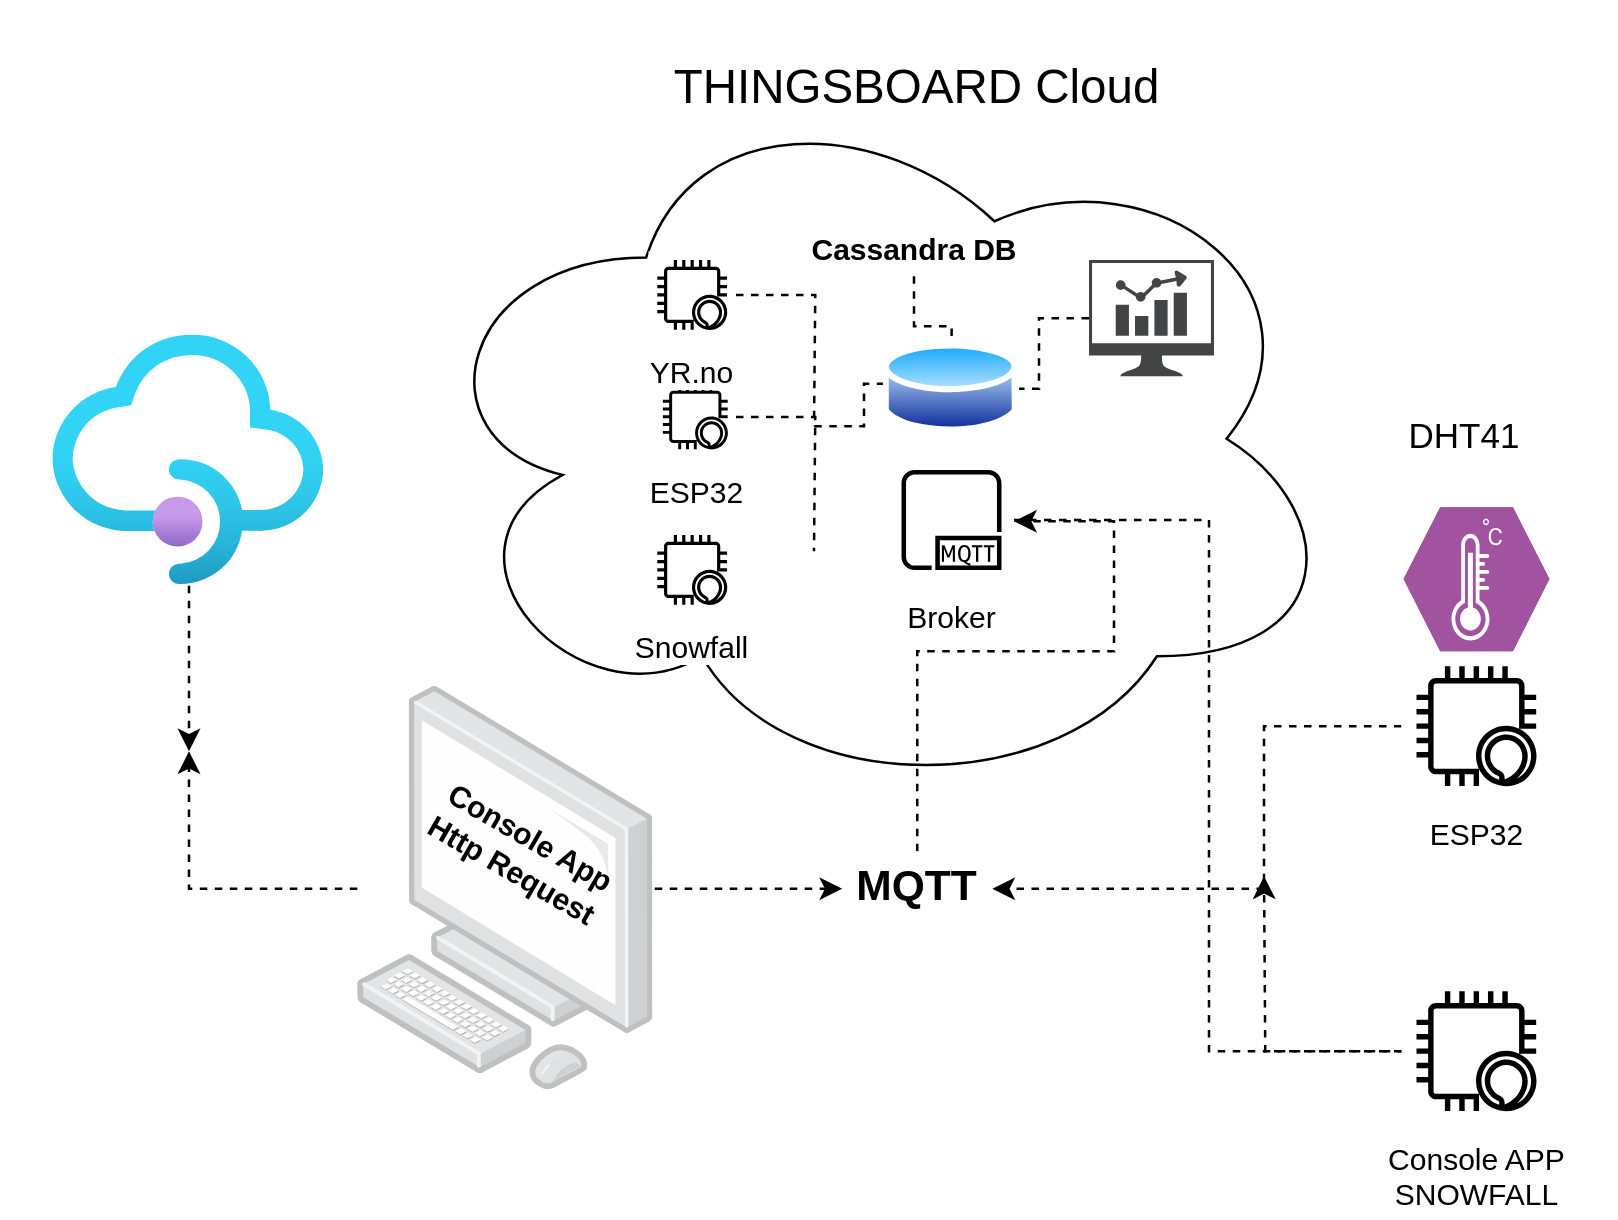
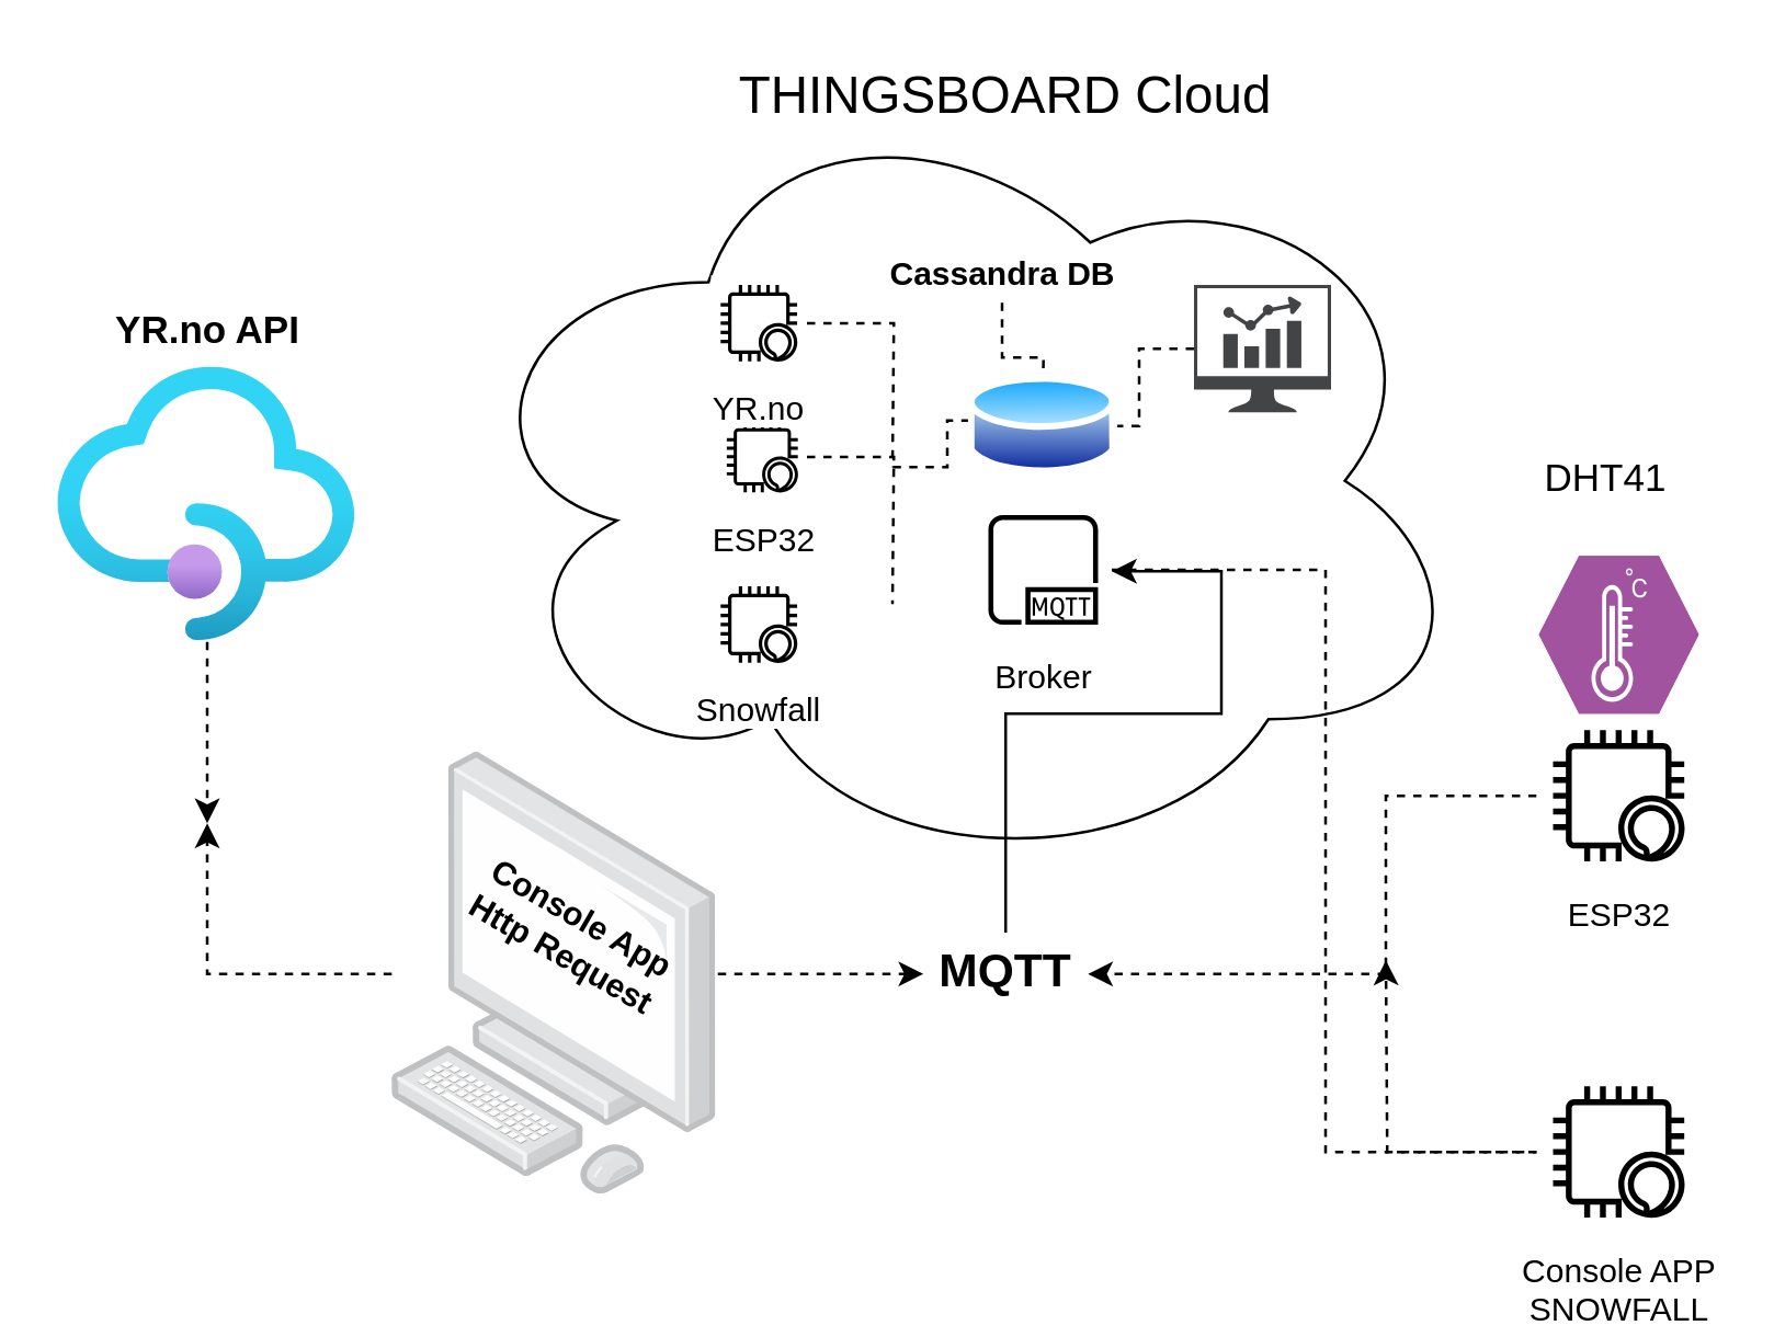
+ <mxCell id="20" value="&lt;b&gt;&lt;font style=&quot;font-size: 14px&quot;&gt;YR.no API&lt;/font&gt;&lt;/b&gt;" style="text;html=1;align=center;verticalAlign=middle;resizable=0;points=[];autosize=1;strokeColor=none;fillColor=none;" parent="18" vertex="1"><mxGeometry x="14.16" width="80" height="20" as="geometry" /></mxCell>
- <mxCell id="15" value="" style="edgeStyle=orthogonalEdgeStyle;rounded=0;orthogonalLoop=1;jettySize=auto;html=1;dashed=1;" parent="1" source="16" target="10" edge="1"><mxGeometry relative="1" as="geometry"><mxPoint x="366" y="290" as="targetPoint" /><Array as="points"><mxPoint x="366" y="260" /><mxPoint x="445" y="260" /><mxPoint x="445" y="208" /></Array></mxGeometry></mxCell>
+ <mxCell id="15" value="" style="edgeStyle=orthogonalEdgeStyle;rounded=0;orthogonalLoop=1;jettySize=auto;html=1;dashed=0;" parent="1" source="16" target="10" edge="1"><mxGeometry relative="1" as="geometry"><mxPoint x="366" y="290" as="targetPoint" /><Array as="points"><mxPoint x="366" y="260" /><mxPoint x="445" y="260" /><mxPoint x="445" y="208" /></Array></mxGeometry></mxCell>
